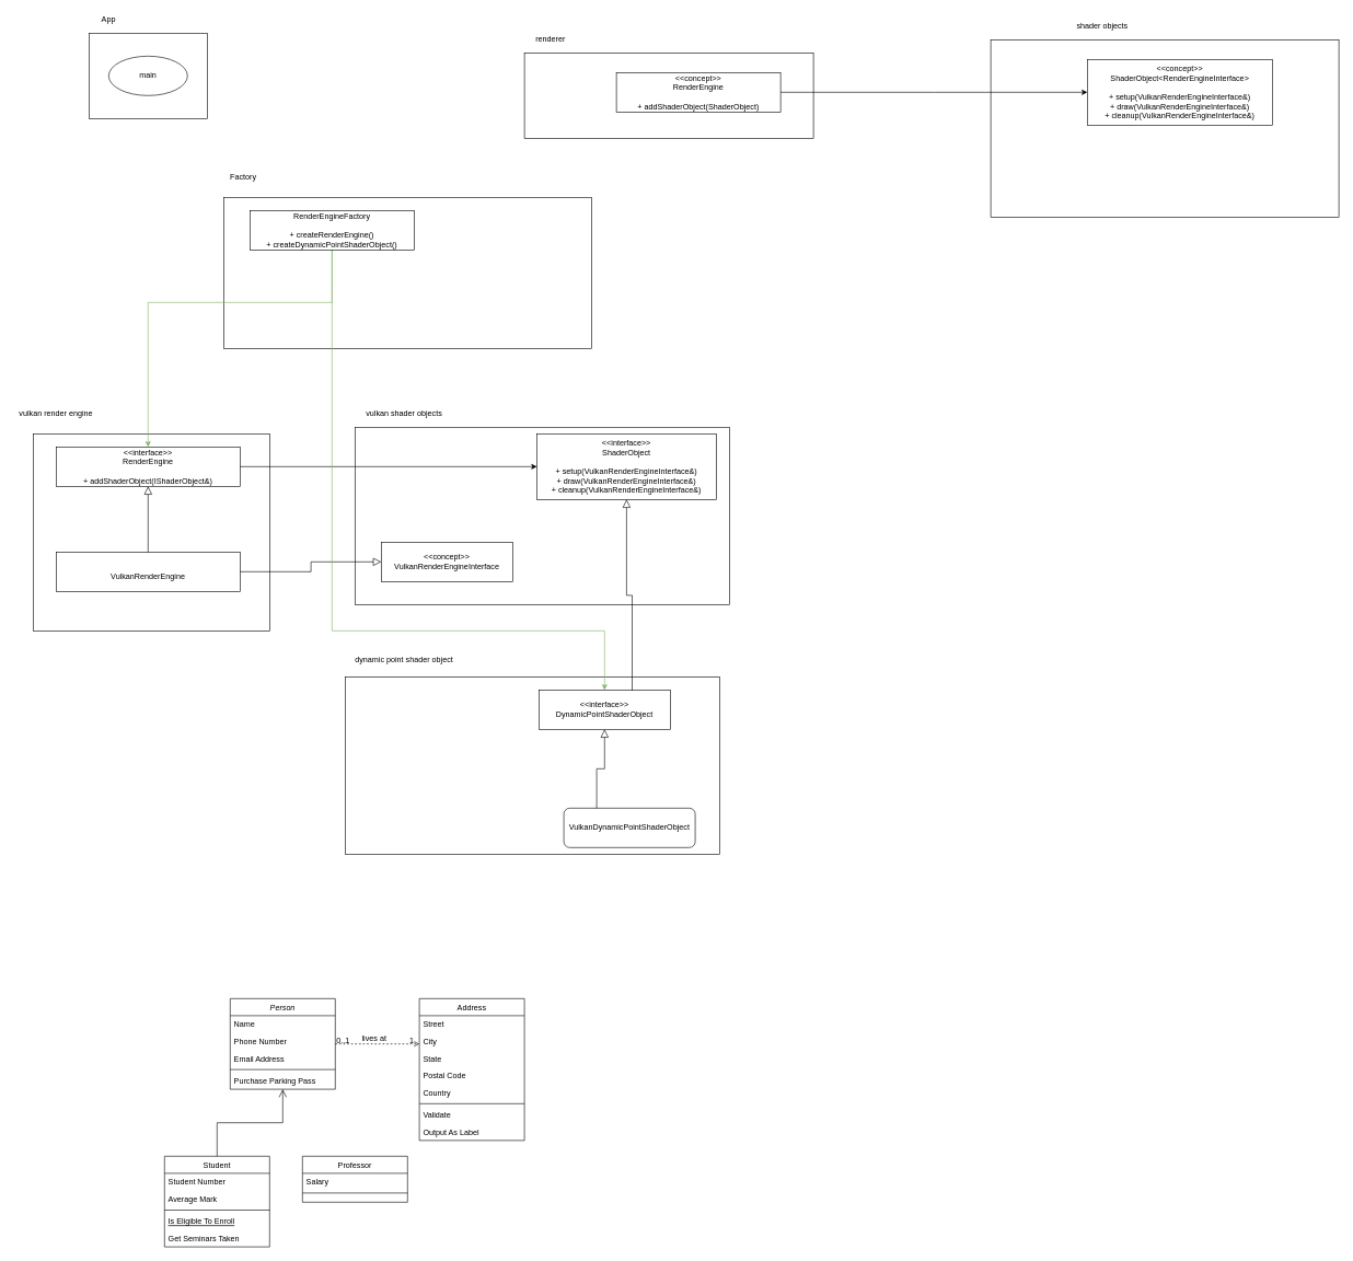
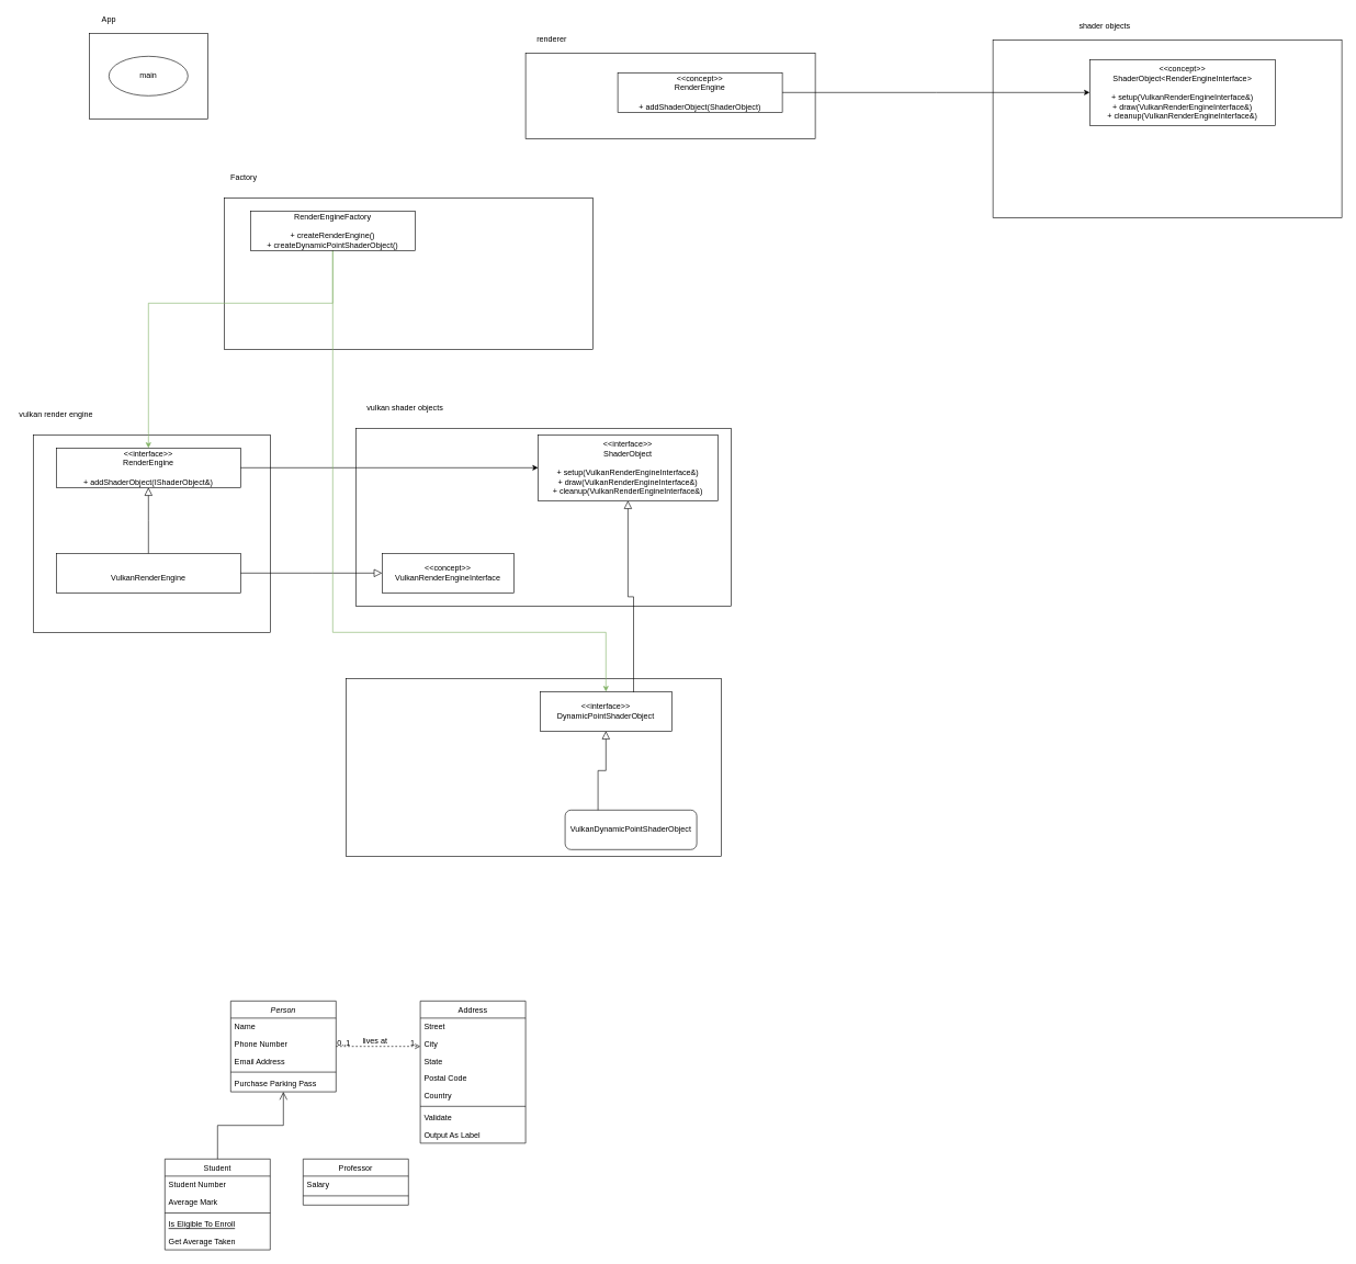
- <mxCell id="49" value="vulkan shader objects" style="text;html=1;strokeColor=none;fillColor=none;align=center;verticalAlign=middle;whiteSpace=wrap;rounded=0;" vertex="1" parent="1"><mxGeometry x="550" y="620" width="130" height="20" as="geometry" /></mxCell>
+ <mxCell id="49" value="vulkan shader objects" style="text;html=1;strokeColor=none;fillColor=none;align=center;verticalAlign=middle;whiteSpace=wrap;rounded=0;" vertex="1" parent="1"><mxGeometry x="550" y="610" width="130" height="20" as="geometry" /></mxCell>
- <mxCell id="50" value="&amp;lt;&amp;lt;concept&amp;gt;&amp;gt;&lt;br&gt;VulkanRenderEngineInterface" style="rounded=0;whiteSpace=wrap;html=1;fillColor=none;" vertex="1" parent="1"><mxGeometry x="580" y="825" width="200" height="60" as="geometry" /></mxCell>
+ <mxCell id="50" value="&amp;lt;&amp;lt;concept&amp;gt;&amp;gt;&lt;br&gt;VulkanRenderEngineInterface" style="rounded=0;whiteSpace=wrap;html=1;fillColor=none;" vertex="1" parent="1"><mxGeometry x="580" y="840" width="200" height="60" as="geometry" /></mxCell>
- <mxCell id="52" value="dynamic point shader object" style="text;html=1;strokeColor=none;fillColor=none;align=center;verticalAlign=middle;whiteSpace=wrap;rounded=0;" vertex="1" parent="1"><mxGeometry x="525" y="990" width="180" height="30" as="geometry" /></mxCell>
- <mxCell id="17" value="Get Seminars Taken" style="text;align=left;verticalAlign=top;spacingLeft=4;spacingRight=4;overflow=hidden;rotatable=0;points=[[0,0.5],[1,0.5]];portConstraint=eastwest;" parent="12" vertex="1"><mxGeometry y="112" width="160" height="26" as="geometry" /></mxCell>
+ <mxCell id="17" value="Get Average Taken" style="text;align=left;verticalAlign=top;spacingLeft=4;spacingRight=4;overflow=hidden;rotatable=0;points=[[0,0.5],[1,0.5]];portConstraint=eastwest;" parent="12" vertex="1"><mxGeometry y="112" width="160" height="26" as="geometry" /></mxCell>
